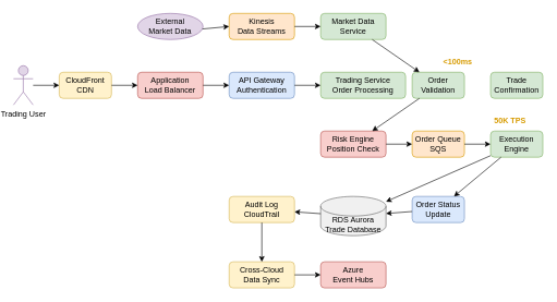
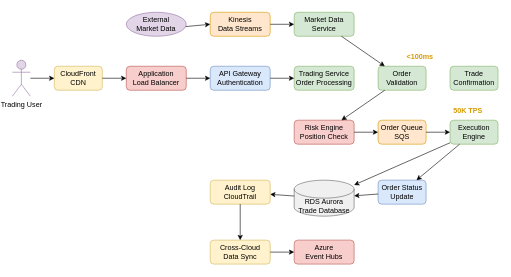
- <mxCell id="6" value="Trading Service&#10;Order Processing" style="rounded=1;whiteSpace=wrap;html=1;fillColor=#d5e8d4;strokeColor=#82b366;" vertex="1" parent="1"><mxGeometry x="490" y="110" width="130" height="40" as="geometry" /></mxCell>
+ <mxCell id="6" value="Trading Service&#10;Order Processing" style="rounded=1;whiteSpace=wrap;html=1;fillColor=#d5e8d4;strokeColor=#82b366;" vertex="1" parent="1"><mxGeometry x="490" y="110" width="100" height="40" as="geometry" /></mxCell>
